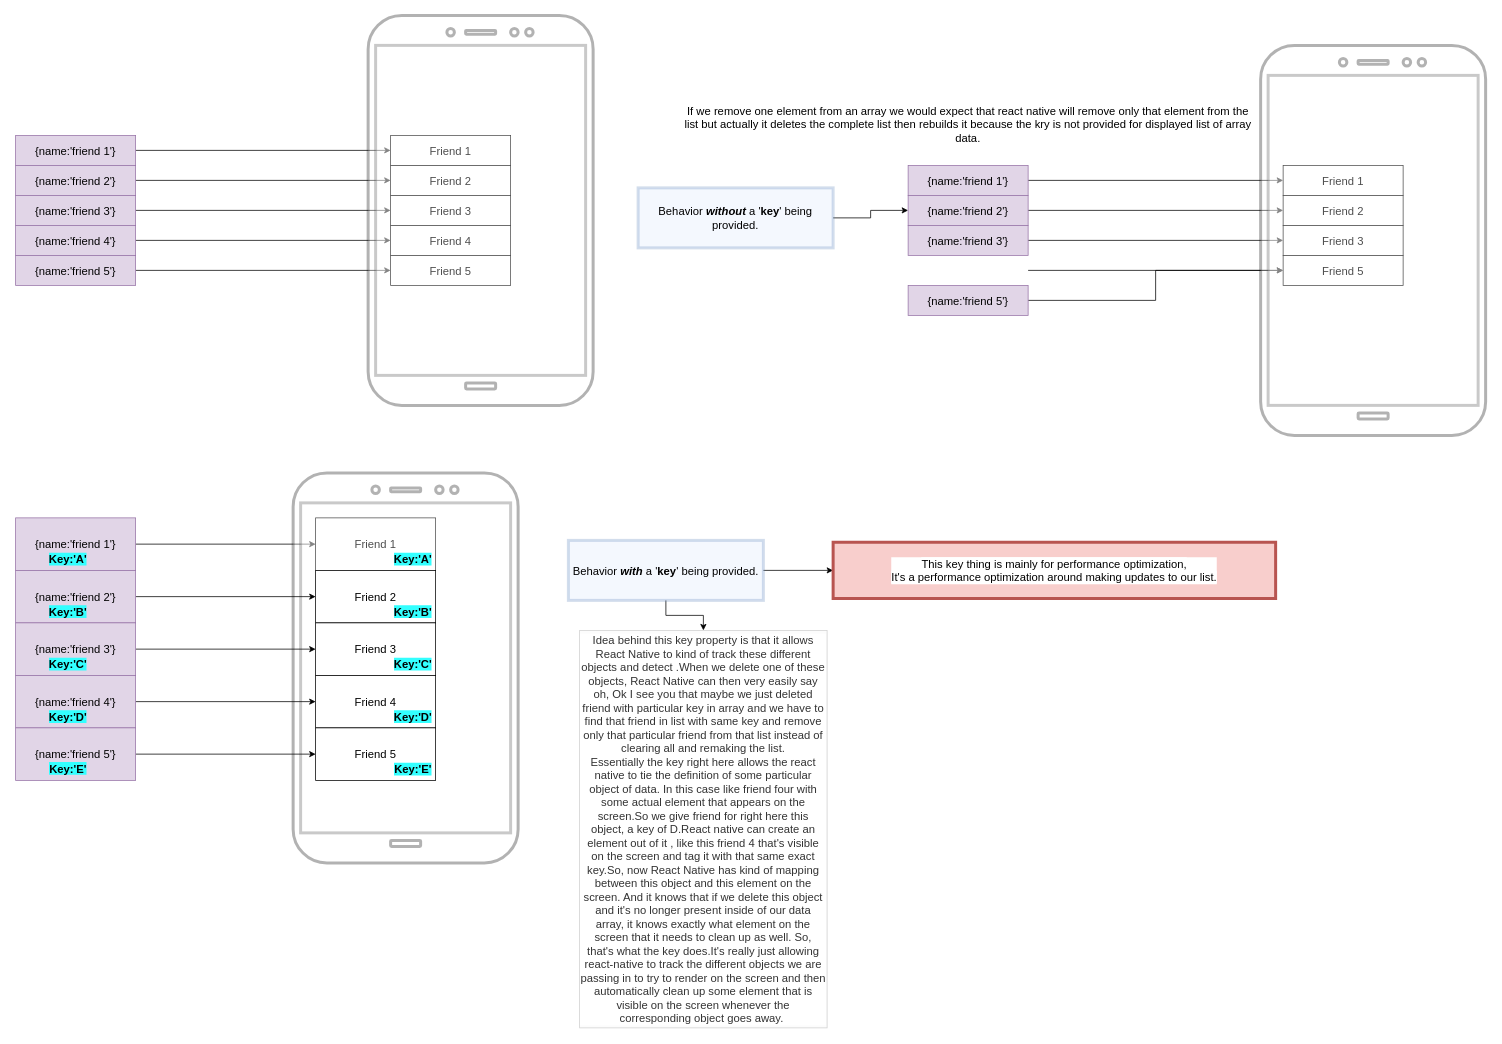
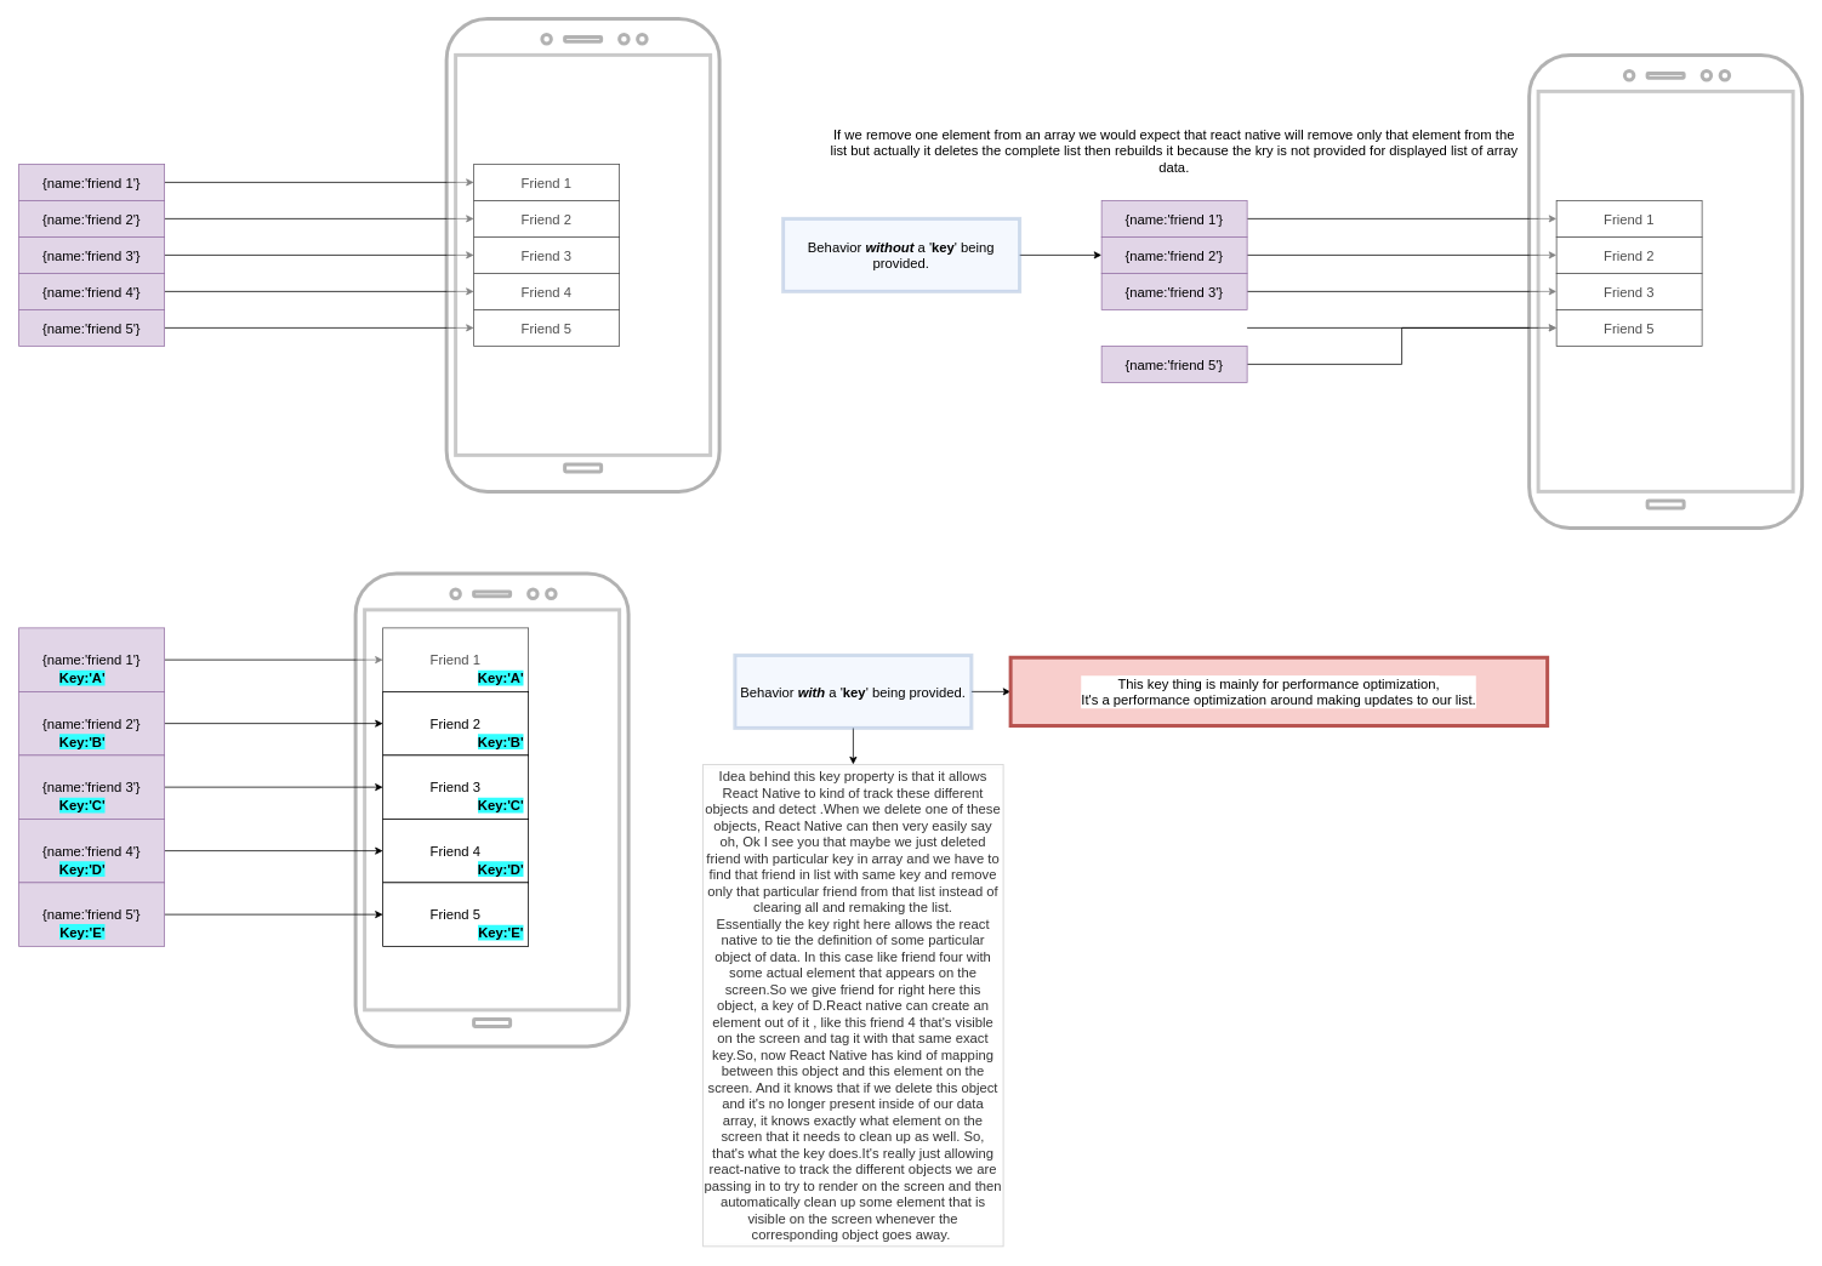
- <mxCell id="13" value="Behavior &lt;b&gt;&lt;i&gt;without&lt;/i&gt;&lt;/b&gt; a '&lt;b&gt;key&lt;/b&gt;' being provided." style="rounded=0;whiteSpace=wrap;html=1;shadow=0;fontSize=15;strokeWidth=4;fillColor=#dae8fc;opacity=30;strokeColor=#6c8ebf;" vertex="1" parent="1"><mxGeometry x="850" y="250" width="260" height="80" as="geometry" /></mxCell>
+ <mxCell id="13" value="Behavior &lt;b&gt;&lt;i&gt;without&lt;/i&gt;&lt;/b&gt; a '&lt;b&gt;key&lt;/b&gt;' being provided." style="rounded=0;whiteSpace=wrap;html=1;shadow=0;fontSize=15;strokeWidth=4;fillColor=#dae8fc;opacity=30;strokeColor=#6c8ebf;" vertex="1" parent="1"><mxGeometry x="860" y="240" width="260" height="80" as="geometry" /></mxCell>
- <mxCell id="82" value="Behavior &lt;b&gt;&lt;i&gt;with&lt;/i&gt;&lt;/b&gt;&amp;nbsp;a '&lt;b&gt;key&lt;/b&gt;' being provided." style="rounded=0;whiteSpace=wrap;html=1;shadow=0;fontSize=15;strokeWidth=4;fillColor=#dae8fc;opacity=30;strokeColor=#6c8ebf;" vertex="1" parent="1"><mxGeometry x="757" y="720" width="260" height="80" as="geometry" /></mxCell>
+ <mxCell id="82" value="Behavior &lt;b&gt;&lt;i&gt;with&lt;/i&gt;&lt;/b&gt;&amp;nbsp;a '&lt;b&gt;key&lt;/b&gt;' being provided." style="rounded=0;whiteSpace=wrap;html=1;shadow=0;fontSize=15;strokeWidth=4;fillColor=#dae8fc;opacity=30;strokeColor=#6c8ebf;" vertex="1" parent="1"><mxGeometry x="807" y="720" width="260" height="80" as="geometry" /></mxCell>
